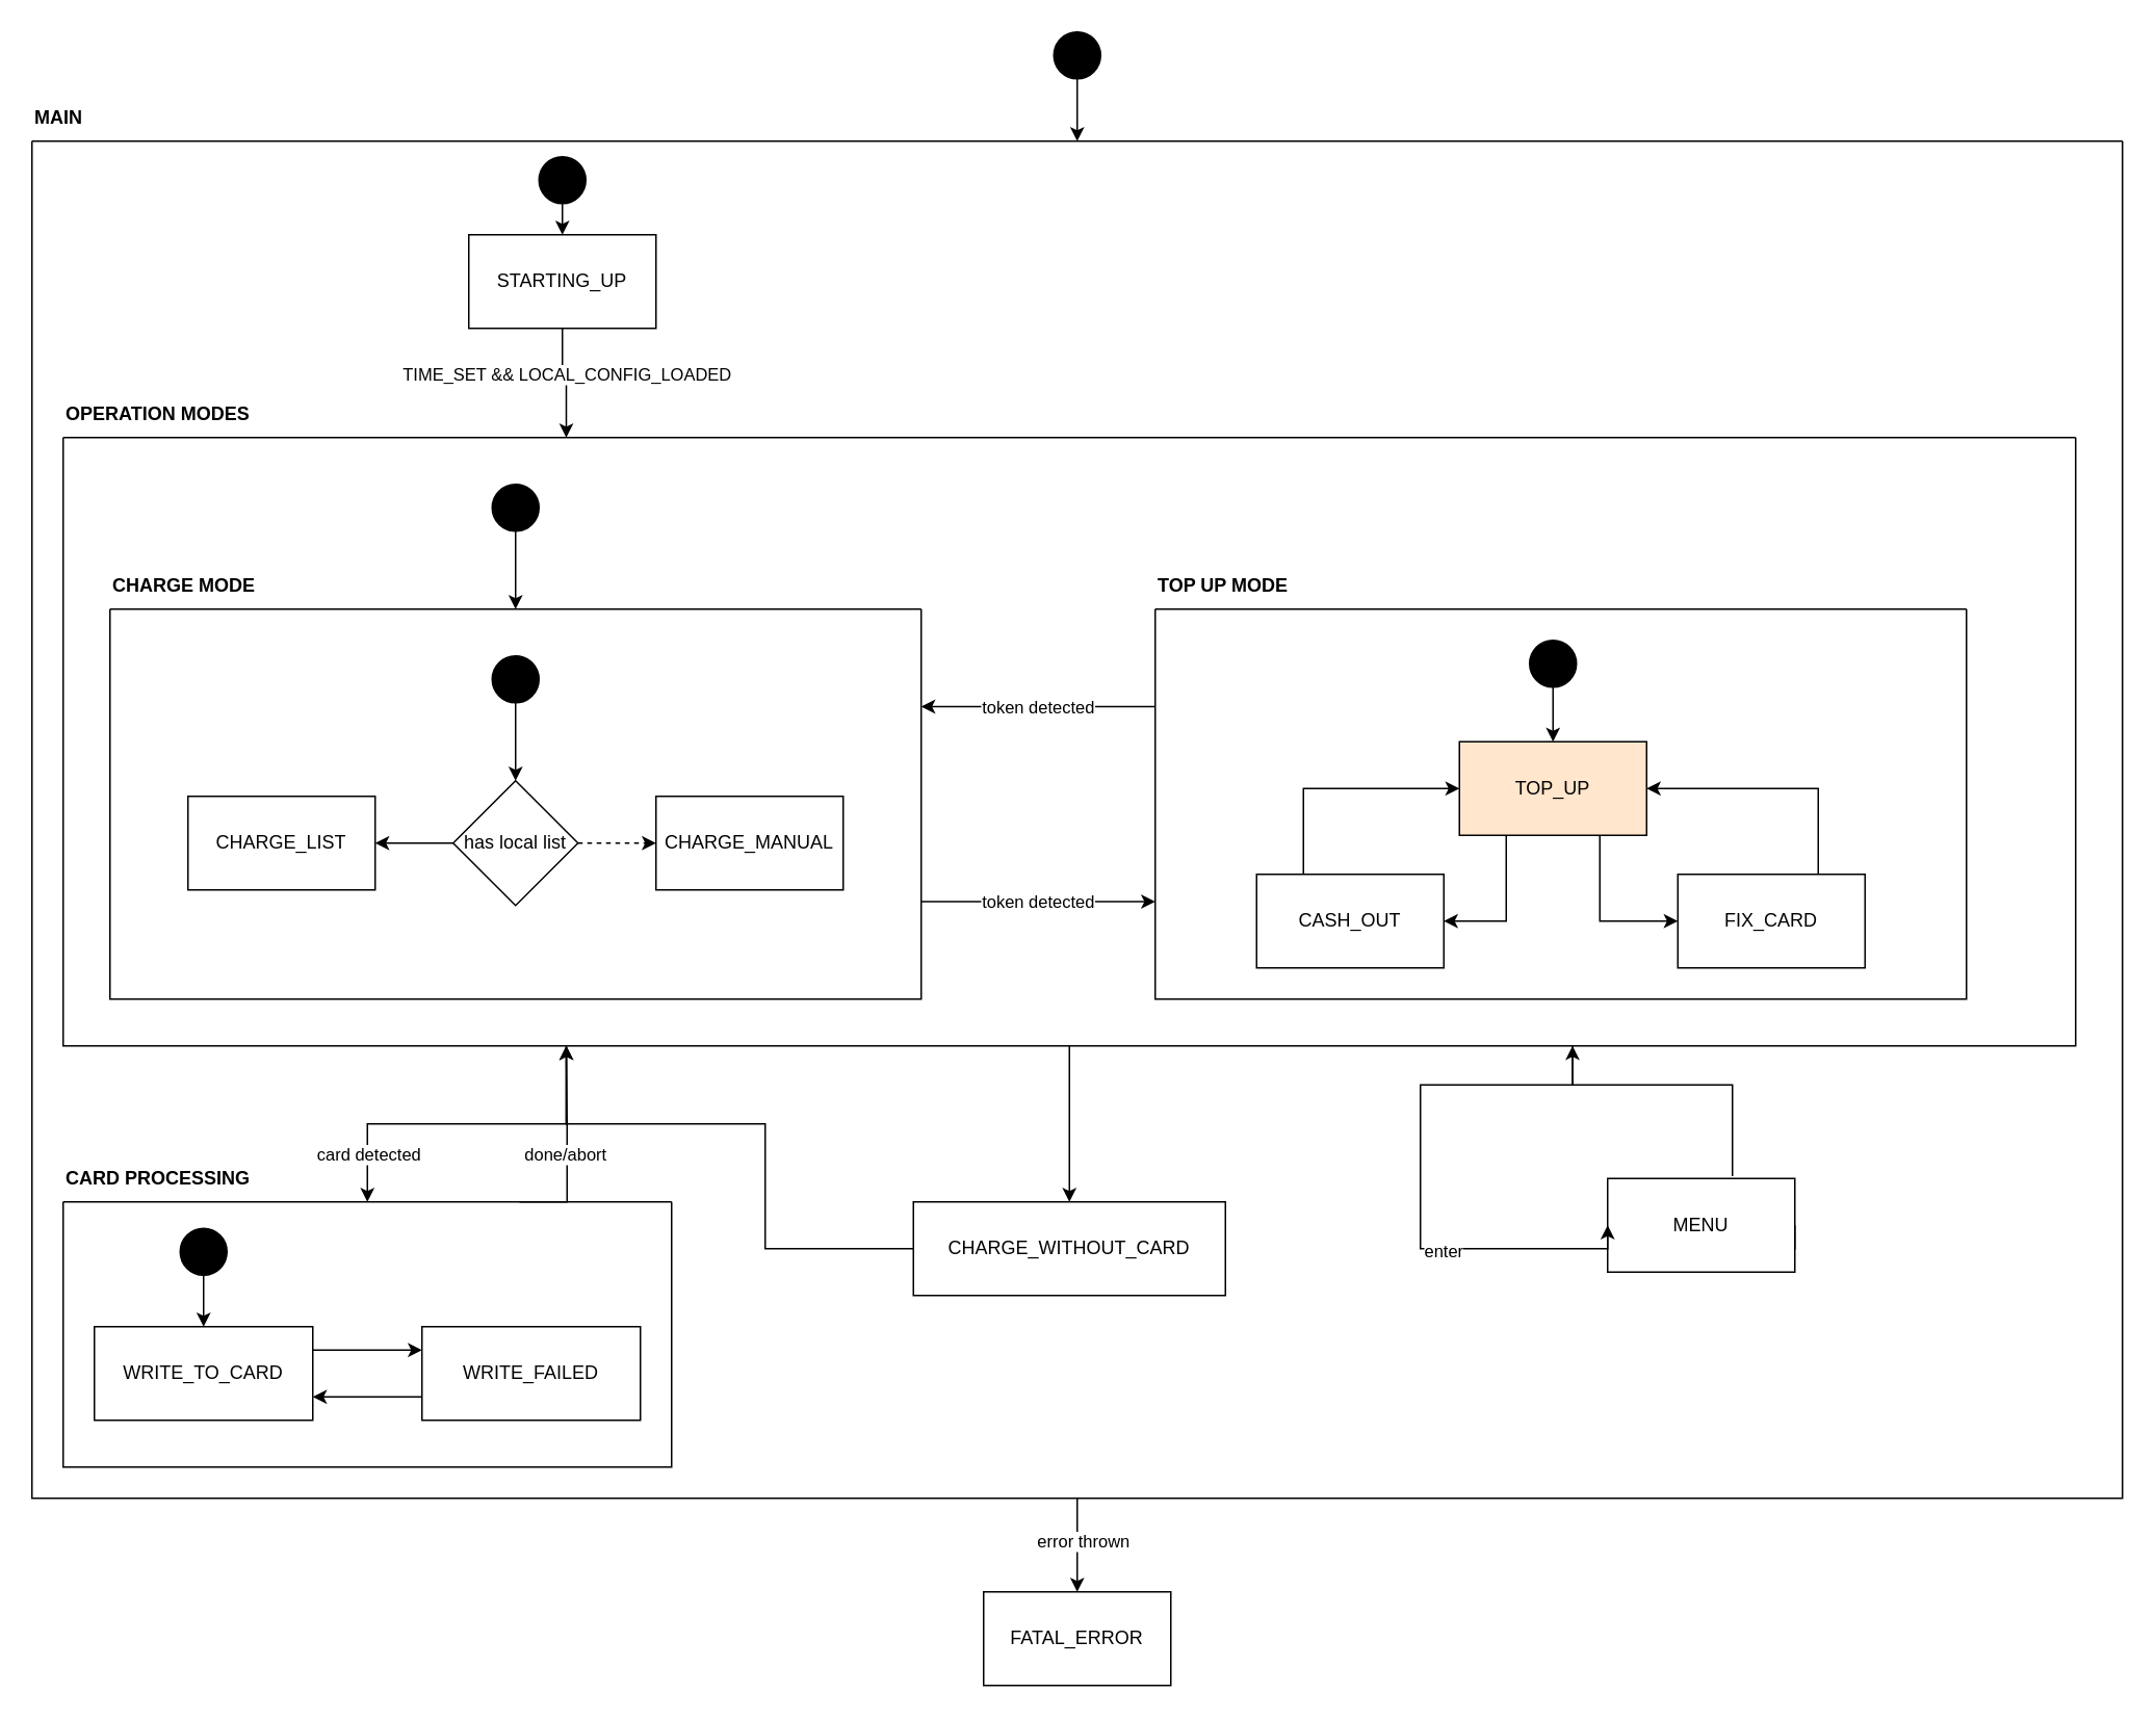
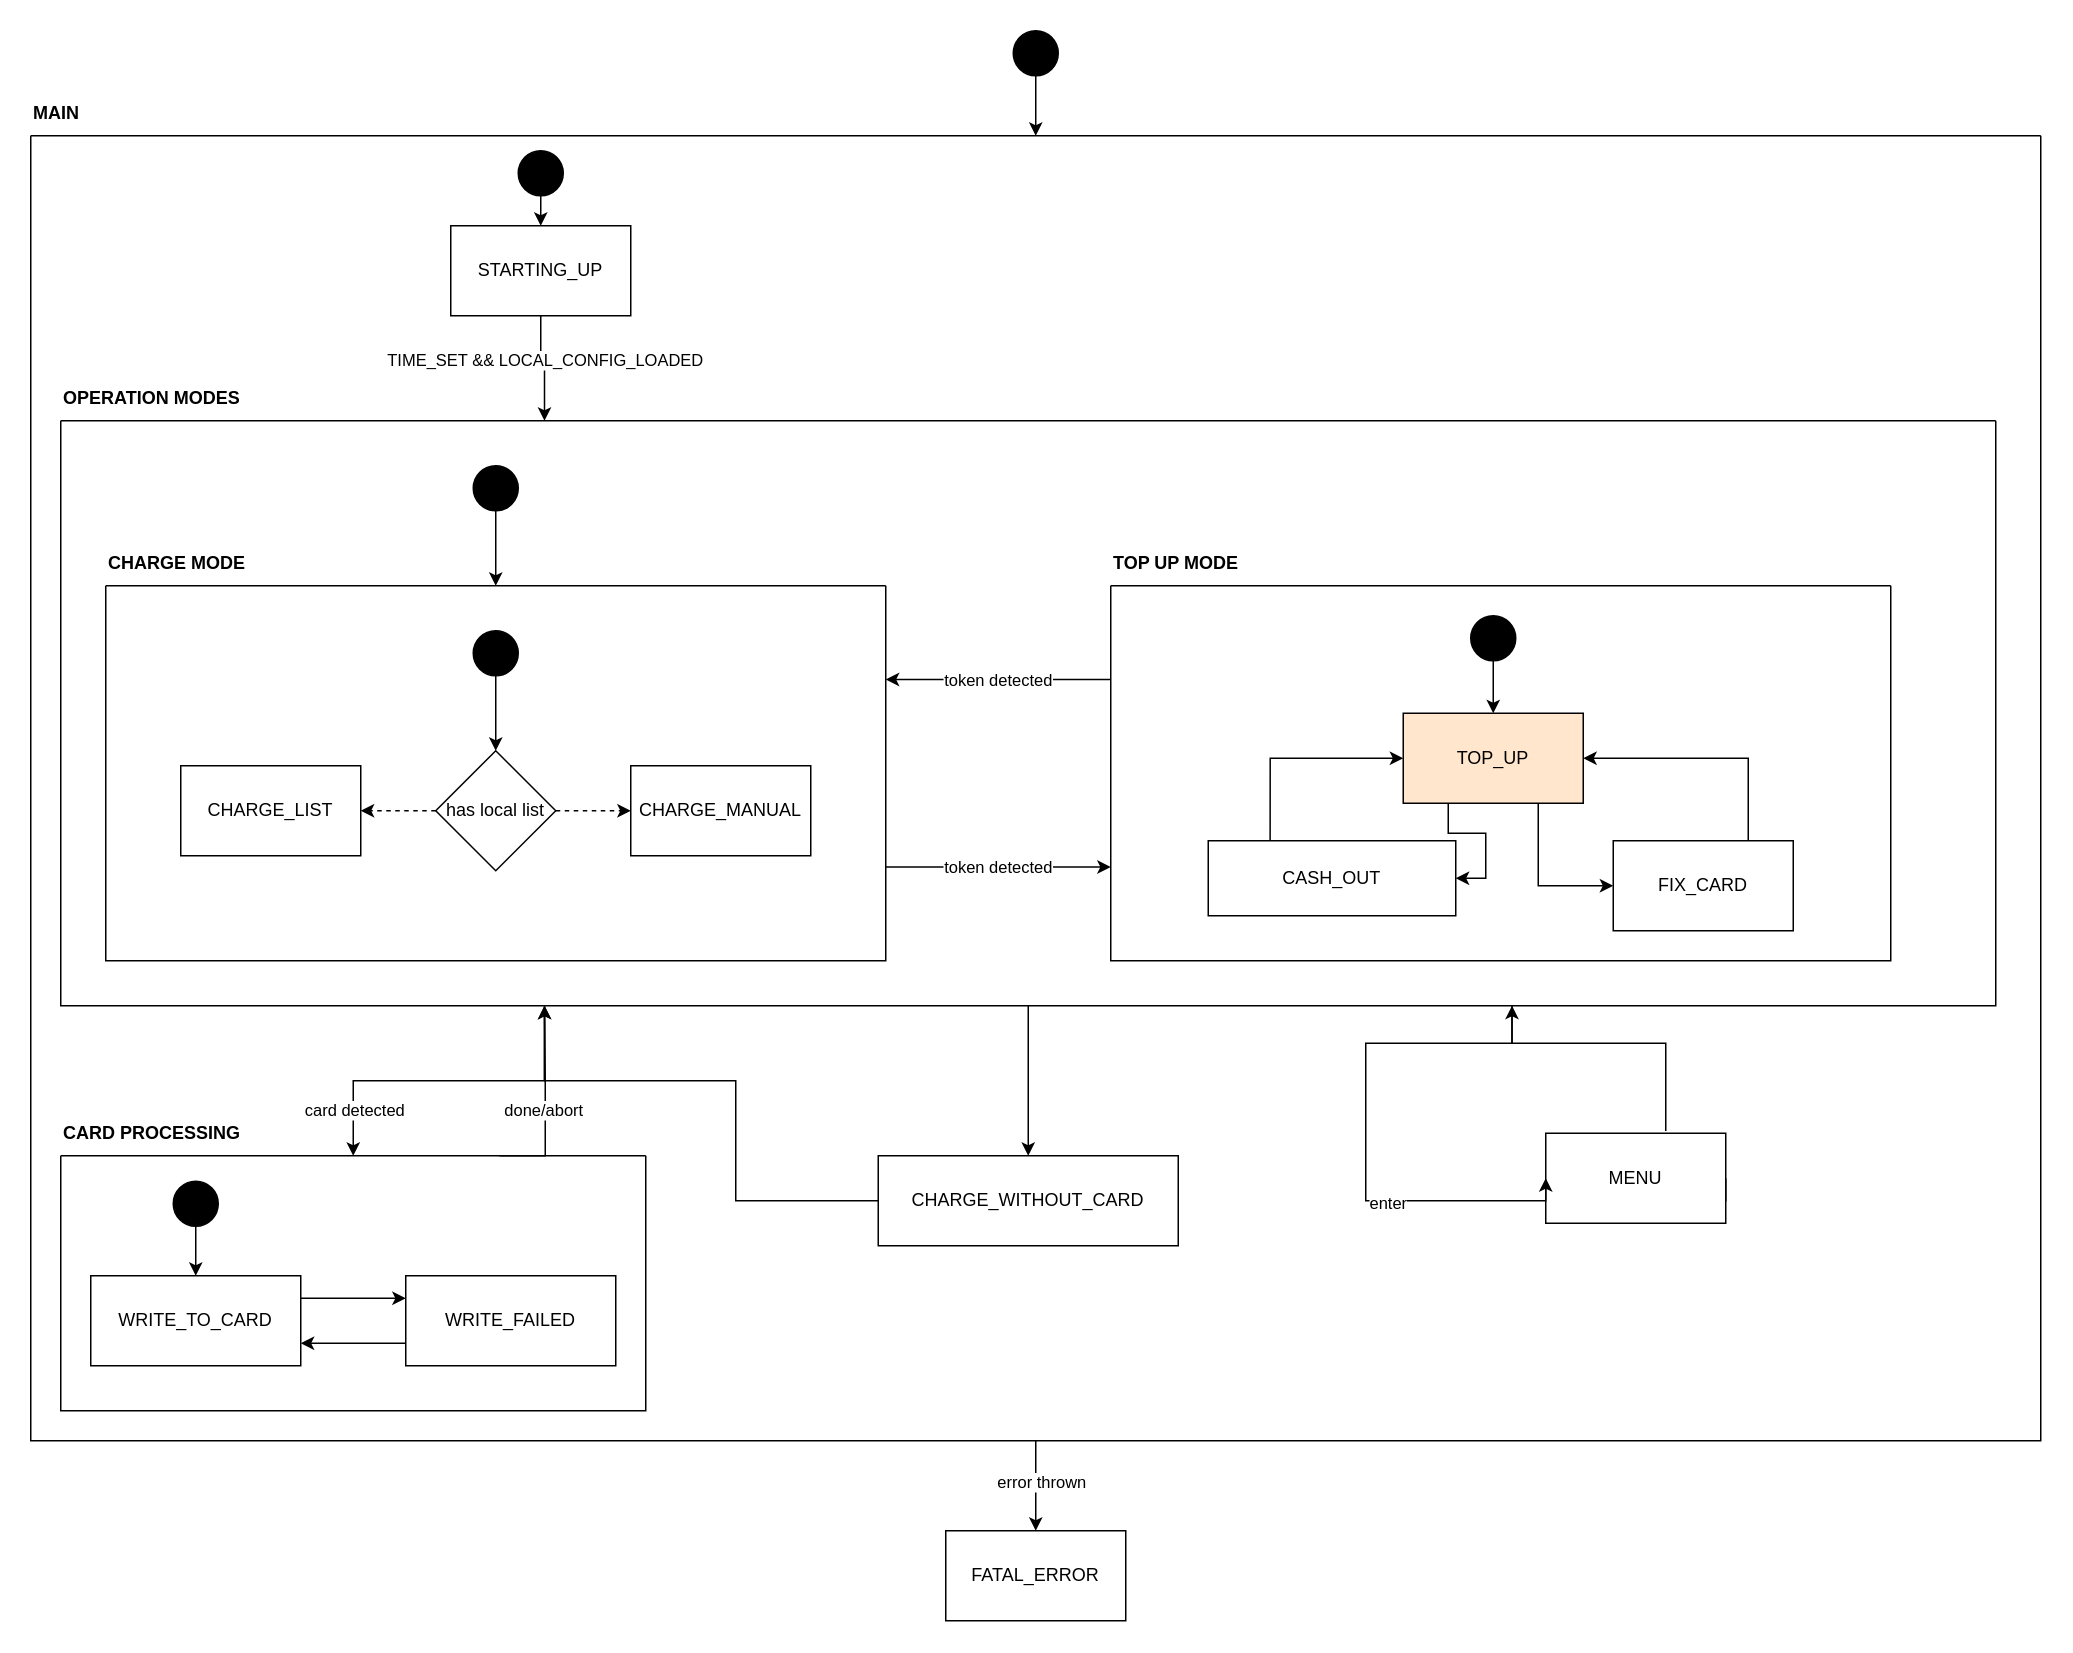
- <mxCell id="20" style="edgeStyle=orthogonalEdgeStyle;rounded=0;orthogonalLoop=1;jettySize=auto;html=1;exitX=0;exitY=0.5;exitDx=0;exitDy=0;entryX=1;entryY=0.5;entryDx=0;entryDy=0;" edge="1" parent="18" source="21" target="19"><mxGeometry relative="1" as="geometry" /></mxCell>
+ <mxCell id="20" style="edgeStyle=orthogonalEdgeStyle;rounded=0;orthogonalLoop=1;jettySize=auto;html=1;exitX=0;exitY=0.5;exitDx=0;exitDy=0;entryX=1;entryY=0.5;entryDx=0;entryDy=0;dashed=1;" edge="1" parent="18" source="21" target="19"><mxGeometry relative="1" as="geometry" /></mxCell>
- <mxCell id="30" value="CASH_OUT" style="whiteSpace=wrap;html=1;" vertex="1" parent="27"><mxGeometry x="65" y="170" width="120" height="60" as="geometry" /></mxCell>
+ <mxCell id="30" value="CASH_OUT" style="whiteSpace=wrap;html=1;" vertex="1" parent="27"><mxGeometry x="65" y="170" width="165" height="50" as="geometry" /></mxCell>
